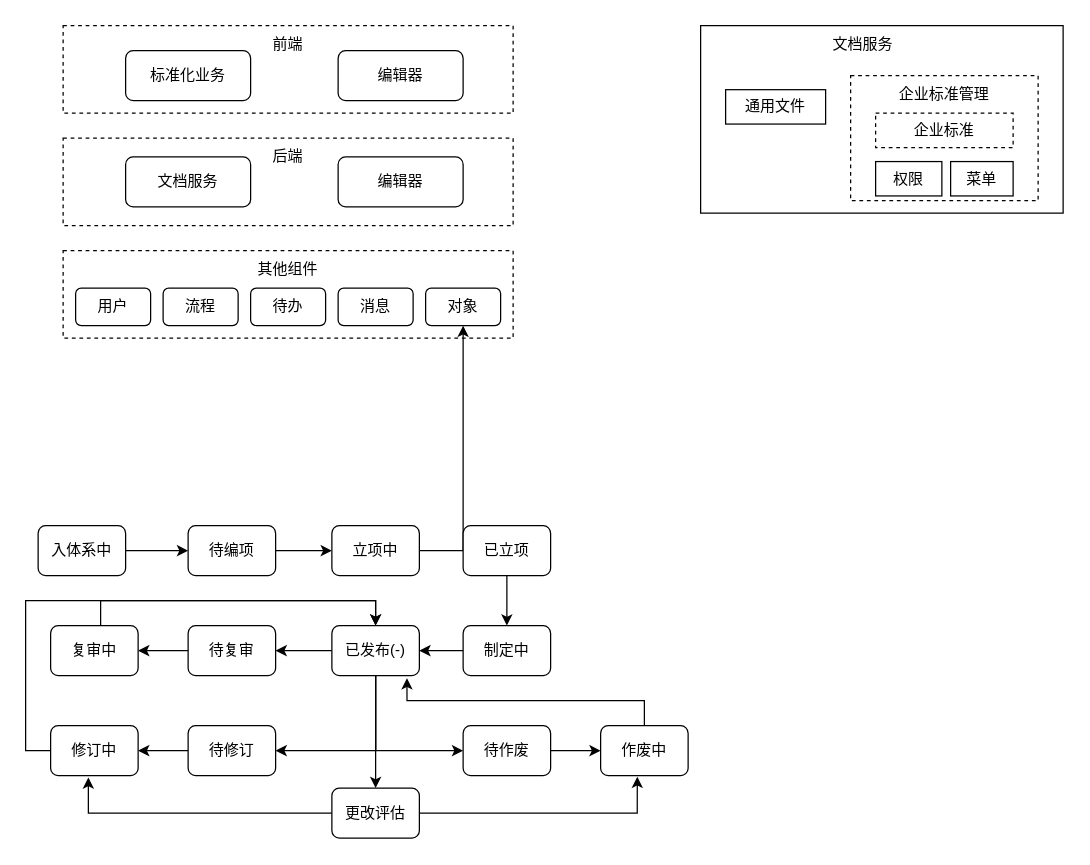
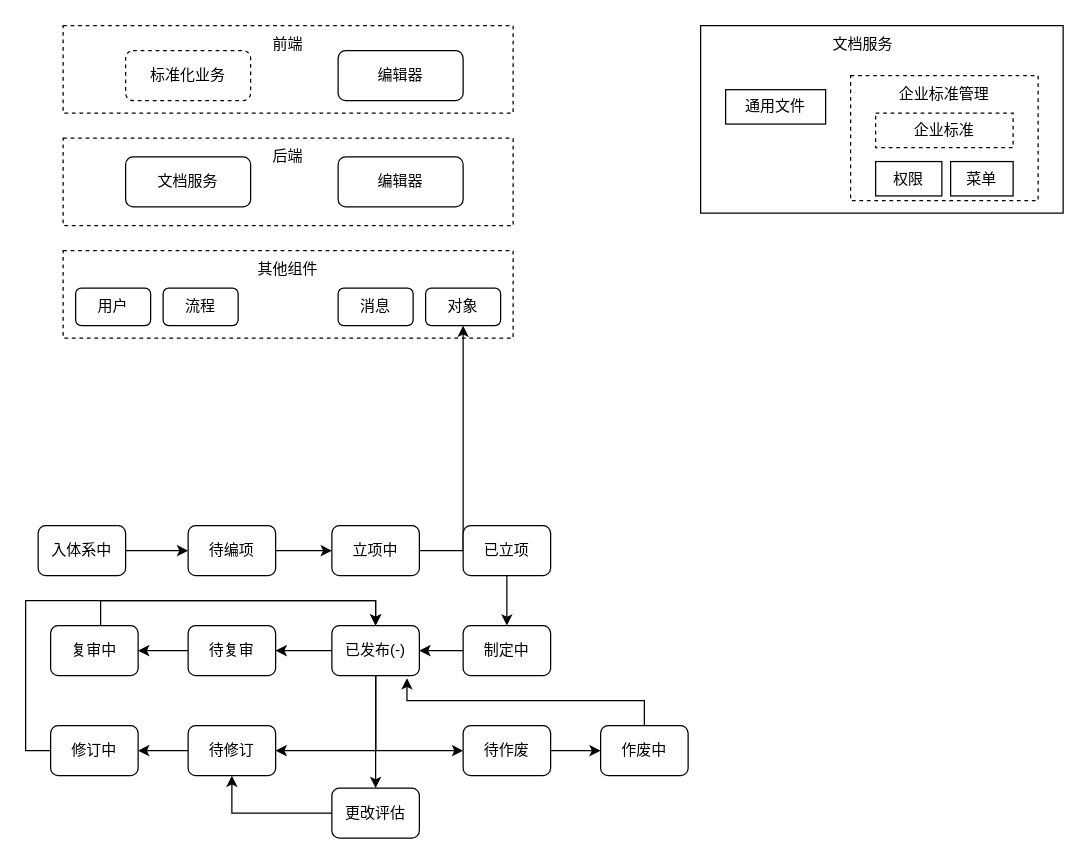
- <mxCell id="4" value="标准化业务" style="rounded=1;whiteSpace=wrap;html=1;" parent="1" vertex="1"><mxGeometry x="100" y="40" width="100" height="40" as="geometry" /></mxCell>
+ <mxCell id="4" value="标准化业务" style="rounded=1;whiteSpace=wrap;html=1;dashed=1;" parent="1" vertex="1"><mxGeometry x="100" y="40" width="100" height="40" as="geometry" /></mxCell>
- <mxCell id="14" value="待办" style="rounded=1;whiteSpace=wrap;html=1;" parent="1" vertex="1"><mxGeometry x="200" y="230" width="60" height="30" as="geometry" /></mxCell>
- <mxCell id="54" style="edgeStyle=orthogonalEdgeStyle;rounded=0;orthogonalLoop=1;jettySize=auto;html=1;entryX=0.431;entryY=1.036;entryDx=0;entryDy=0;entryPerimeter=0;" edge="1" parent="1" source="52" target="47"><mxGeometry relative="1" as="geometry" /></mxCell>
- <mxCell id="53" style="edgeStyle=orthogonalEdgeStyle;rounded=0;orthogonalLoop=1;jettySize=auto;html=1;entryX=0.419;entryY=1.022;entryDx=0;entryDy=0;entryPerimeter=0;" edge="1" parent="1" source="52" target="50"><mxGeometry relative="1" as="geometry" /></mxCell>
+ <mxCell id="53" style="edgeStyle=orthogonalEdgeStyle;rounded=0;orthogonalLoop=1;jettySize=auto;html=1;" edge="1" parent="1" source="52" target="45"><mxGeometry relative="1" as="geometry" /></mxCell>
